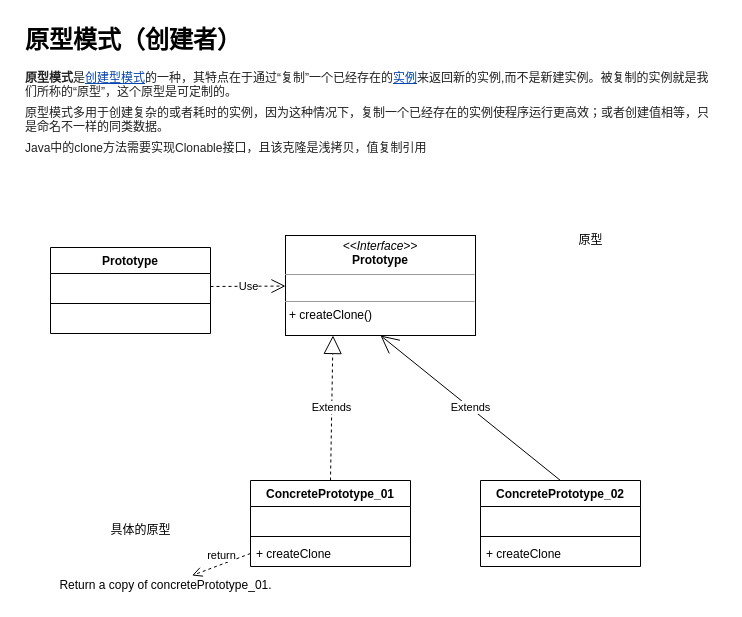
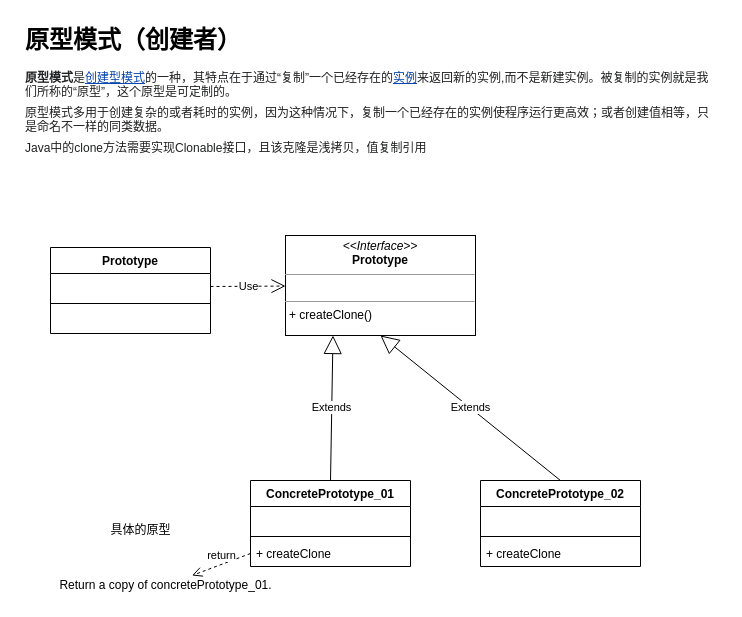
- <mxCell id="12" value="原型" style="text;html=1;align=center;verticalAlign=middle;resizable=0;points=[];autosize=1;strokeColor=none;" parent="1" vertex="1"><mxGeometry x="570" y="230" width="40" height="20" as="geometry" /></mxCell>
- <mxCell id="20" value="Extends" style="endArrow=open;endSize=16;endFill=0;html=1;exitX=0.5;exitY=0;exitDx=0;exitDy=0;entryX=0.5;entryY=1;entryDx=0;entryDy=0;" edge="1" parent="1" source="16" target="15"><mxGeometry width="160" relative="1" as="geometry"><mxPoint x="560" y="420" as="sourcePoint" /><mxPoint x="720" y="420" as="targetPoint" /></mxGeometry></mxCell>
+ <mxCell id="20" value="Extends" style="endArrow=block;endSize=16;endFill=0;html=1;exitX=0.5;exitY=0;exitDx=0;exitDy=0;entryX=0.5;entryY=1;entryDx=0;entryDy=0;" edge="1" parent="1" source="16" target="15"><mxGeometry width="160" relative="1" as="geometry"><mxPoint x="560" y="420" as="sourcePoint" /><mxPoint x="720" y="420" as="targetPoint" /></mxGeometry></mxCell>
- <mxCell id="10" value="Extends" style="endArrow=block;endSize=16;endFill=0;html=1;exitX=0.5;exitY=0;exitDx=0;exitDy=0;entryX=0.25;entryY=1;entryDx=0;entryDy=0;dashed=1;" parent="1" source="6" target="15" edge="1"><mxGeometry width="160" relative="1" as="geometry"><mxPoint x="530" y="320" as="sourcePoint" /><mxPoint x="434.96" y="306" as="targetPoint" /></mxGeometry></mxCell>
+ <mxCell id="10" value="Extends" style="endArrow=block;endSize=16;endFill=0;html=1;exitX=0.5;exitY=0;exitDx=0;exitDy=0;entryX=0.25;entryY=1;entryDx=0;entryDy=0;" parent="1" source="6" target="15" edge="1"><mxGeometry width="160" relative="1" as="geometry"><mxPoint x="530" y="320" as="sourcePoint" /><mxPoint x="434.96" y="306" as="targetPoint" /></mxGeometry></mxCell>
